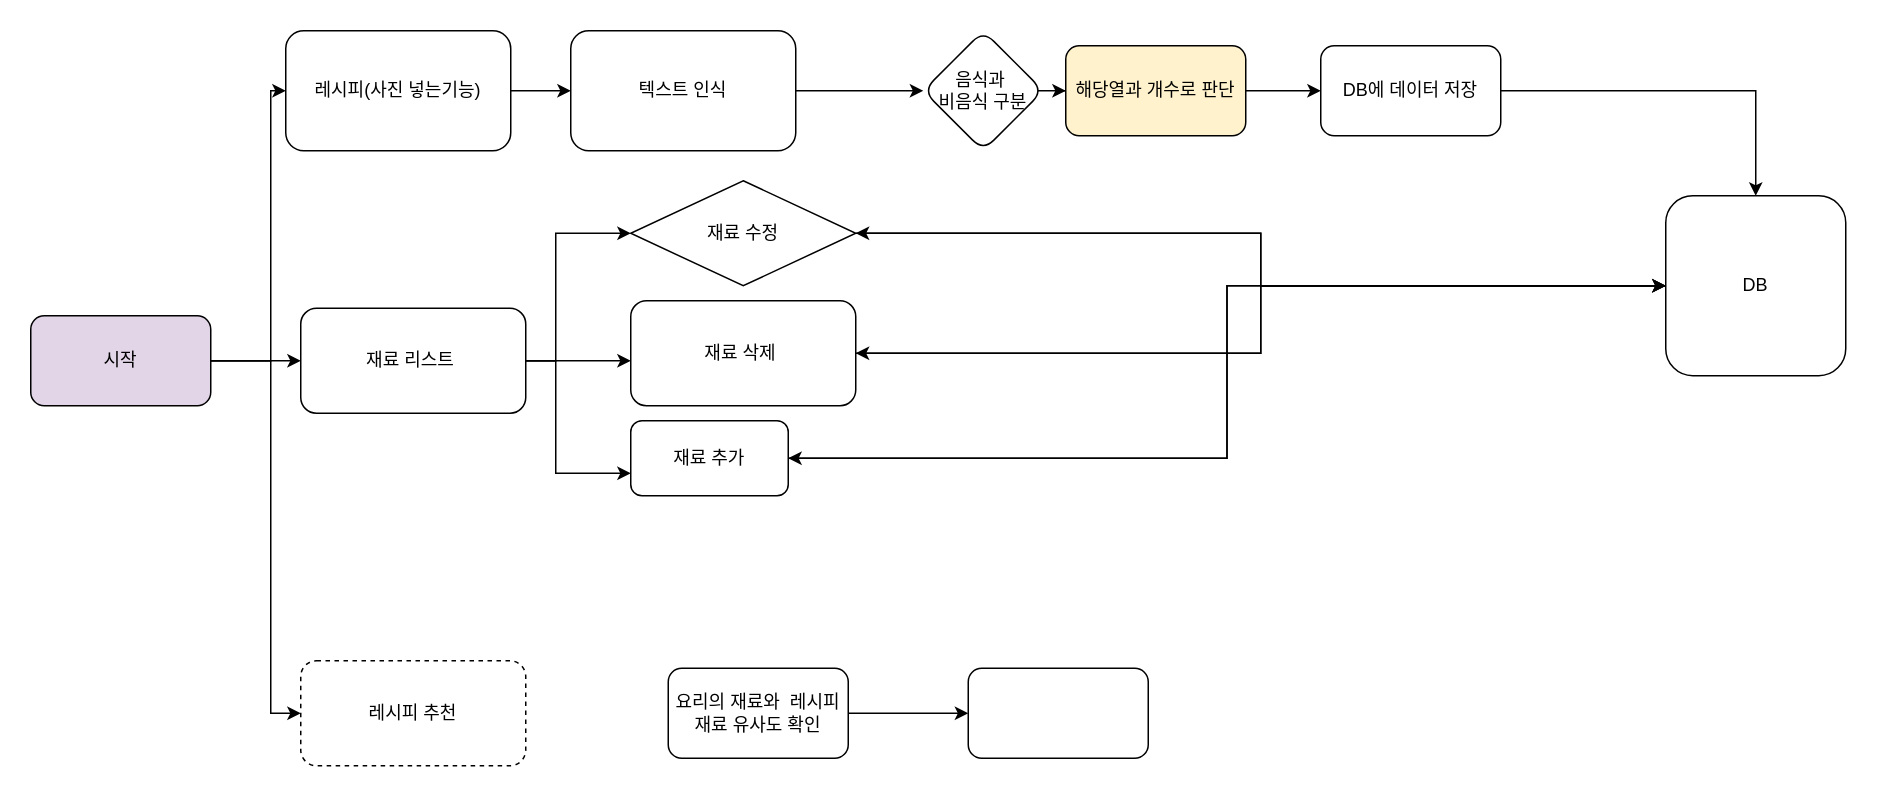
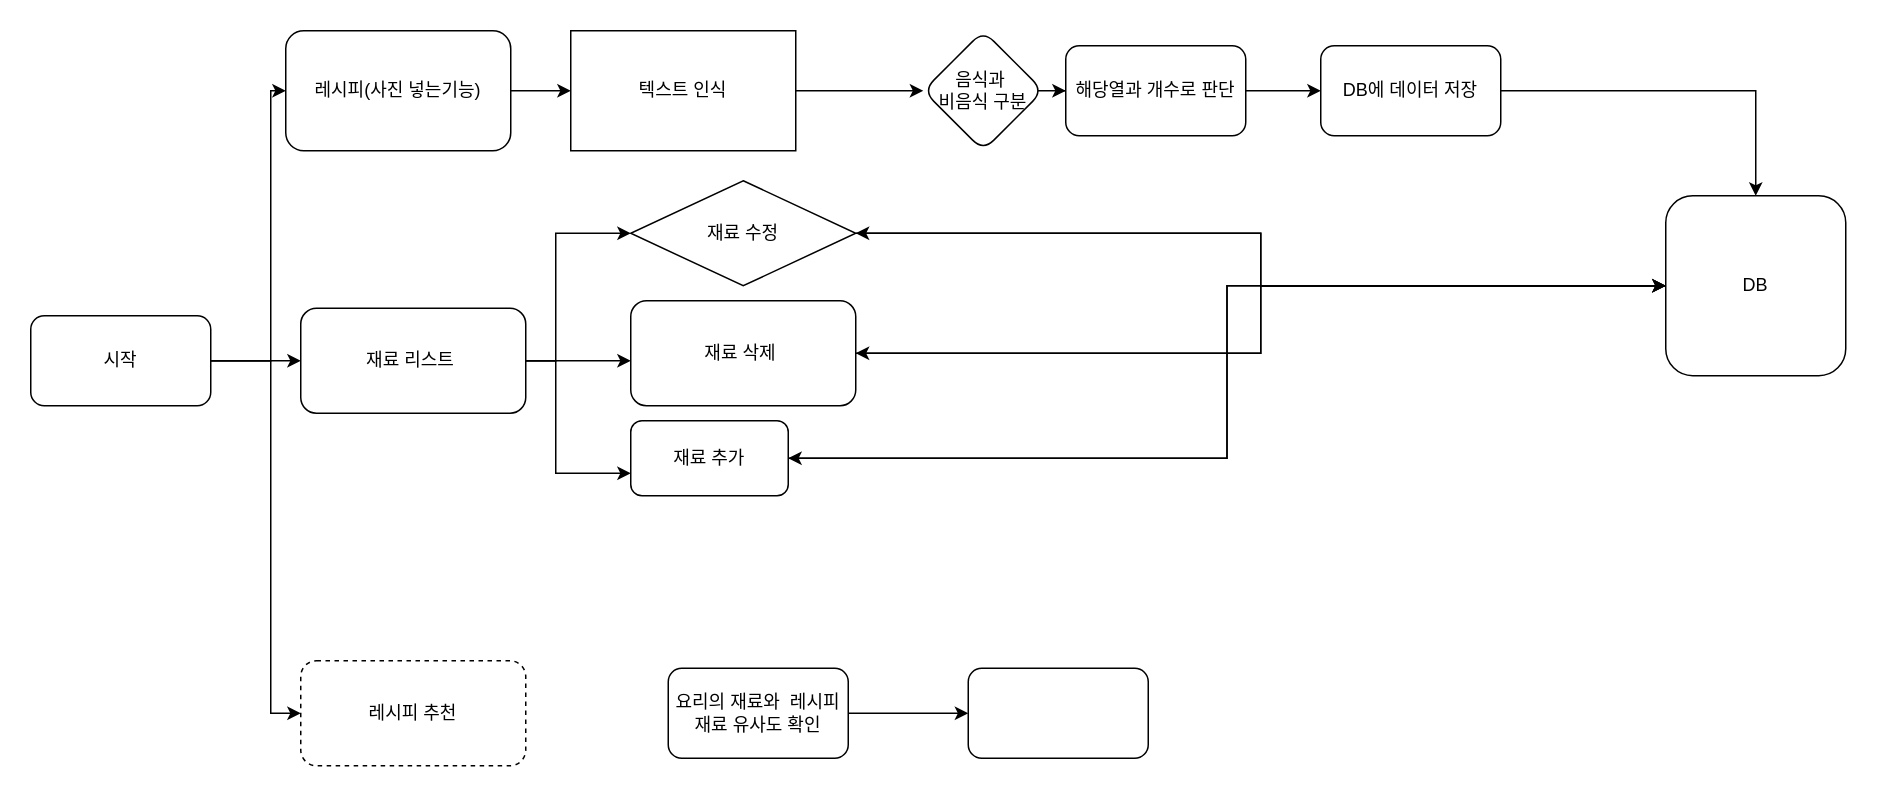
- <mxCell id="14" value="텍스트 인식" style="whiteSpace=wrap;html=1;rounded=1;" vertex="1" parent="1"><mxGeometry x="380" y="20" width="150" height="80" as="geometry" /></mxCell>
+ <mxCell id="14" value="텍스트 인식" style="whiteSpace=wrap;html=1;rounded=0;" vertex="1" parent="1"><mxGeometry x="380" y="20" width="150" height="80" as="geometry" /></mxCell>
- <mxCell id="18" value="해당열과 개수로 판단" style="whiteSpace=wrap;html=1;rounded=1;fillColor=#fff2cc;" vertex="1" parent="1"><mxGeometry x="710" y="30" width="120" height="60" as="geometry" /></mxCell>
+ <mxCell id="18" value="해당열과 개수로 판단" style="whiteSpace=wrap;html=1;rounded=1;" vertex="1" parent="1"><mxGeometry x="710" y="30" width="120" height="60" as="geometry" /></mxCell>
- <mxCell id="5" value="시작" style="rounded=1;whiteSpace=wrap;html=1;fillColor=#e1d5e7;" vertex="1" parent="1"><mxGeometry width="120" height="60" as="geometry" x="20" y="210" /></mxCell>
+ <mxCell id="5" value="시작" style="rounded=1;whiteSpace=wrap;html=1;" vertex="1" parent="1"><mxGeometry width="120" height="60" as="geometry" x="20" y="210" /></mxCell>
